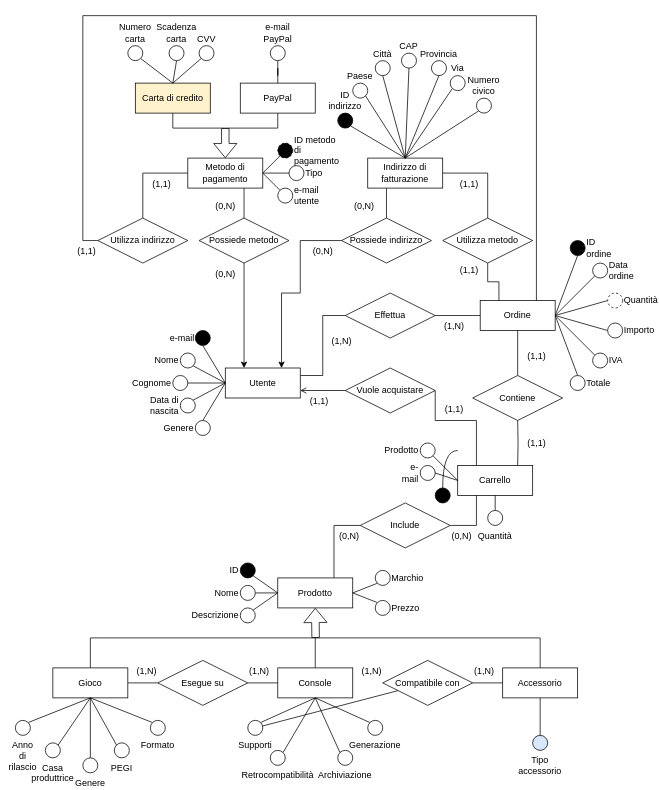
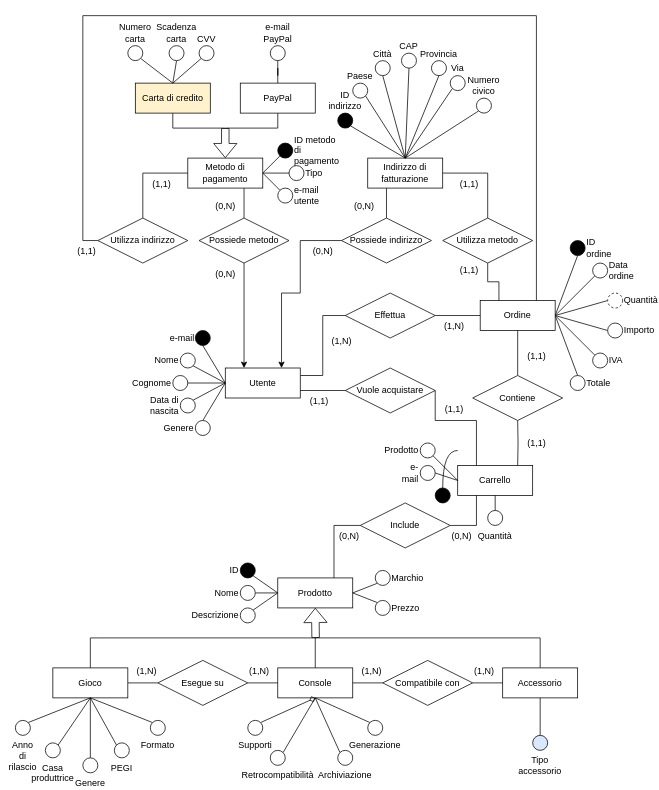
- <mxCell id="128" value="ID metodo di pagamento" style="ellipse;whiteSpace=wrap;html=1;align=left;labelPosition=right;verticalLabelPosition=middle;verticalAlign=middle;fillColor=#000000;dashed=1;" vertex="1" parent="1"><mxGeometry x="370" y="190" width="20" height="20" as="geometry" /></mxCell>
+ <mxCell id="128" value="ID metodo di pagamento" style="ellipse;whiteSpace=wrap;html=1;align=left;labelPosition=right;verticalLabelPosition=middle;verticalAlign=middle;fillColor=#000000;" vertex="1" parent="1"><mxGeometry x="370" y="190" width="20" height="20" as="geometry" /></mxCell>
- <mxCell id="96" value="" style="edgeStyle=orthogonalEdgeStyle;rounded=0;orthogonalLoop=1;jettySize=auto;html=1;endArrow=open;endFill=0;entryX=1;entryY=0.75;entryDx=0;entryDy=0;" edge="1" parent="1" source="97" target="84"><mxGeometry relative="1" as="geometry" /></mxCell>
+ <mxCell id="96" value="" style="edgeStyle=orthogonalEdgeStyle;rounded=0;orthogonalLoop=1;jettySize=auto;html=1;endArrow=none;endFill=0;entryX=1;entryY=0.75;entryDx=0;entryDy=0;" edge="1" parent="1" source="97" target="84"><mxGeometry relative="1" as="geometry" /></mxCell>
- <mxCell id="24" style="rounded=0;orthogonalLoop=1;jettySize=auto;html=1;exitX=1;exitY=0;exitDx=0;exitDy=0;entryX=0.5;entryY=1;entryDx=0;entryDy=0;endArrow=none;endFill=0;" edge="1" parent="1" source="25" target="6"><mxGeometry relative="1" as="geometry" /></mxCell>
+ <mxCell id="24" style="rounded=0;orthogonalLoop=1;jettySize=auto;html=1;exitX=1;exitY=0;exitDx=0;exitDy=0;entryX=0.5;entryY=1;entryDx=0;entryDy=0;endArrow=diamond;endFill=0;" edge="1" parent="1" source="25" target="6"><mxGeometry relative="1" as="geometry" /></mxCell>
- <mxCell id="44" value="" style="rounded=0;orthogonalLoop=1;jettySize=auto;html=1;endArrow=none;endFill=0;" edge="1" parent="1" source="46" target="25"><mxGeometry relative="1" as="geometry" /></mxCell>
+ <mxCell id="44" value="" style="rounded=0;orthogonalLoop=1;jettySize=auto;html=1;endArrow=none;endFill=0;" edge="1" parent="1" source="46" target="6"><mxGeometry relative="1" as="geometry" /></mxCell>
